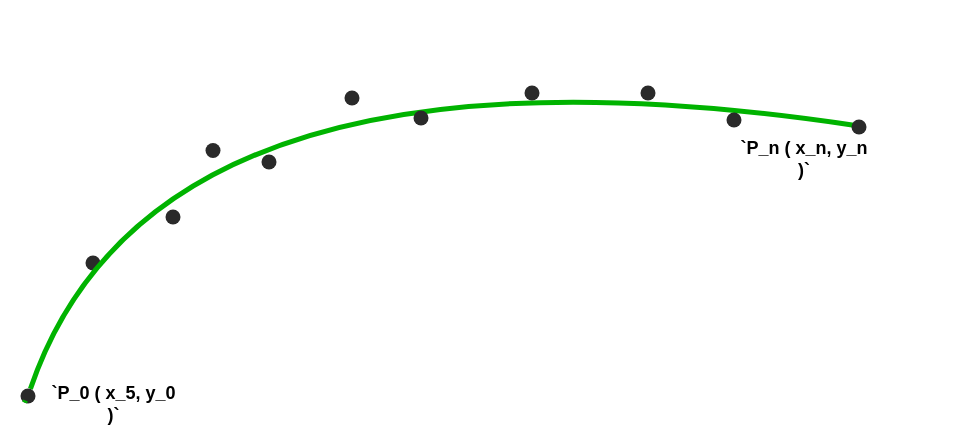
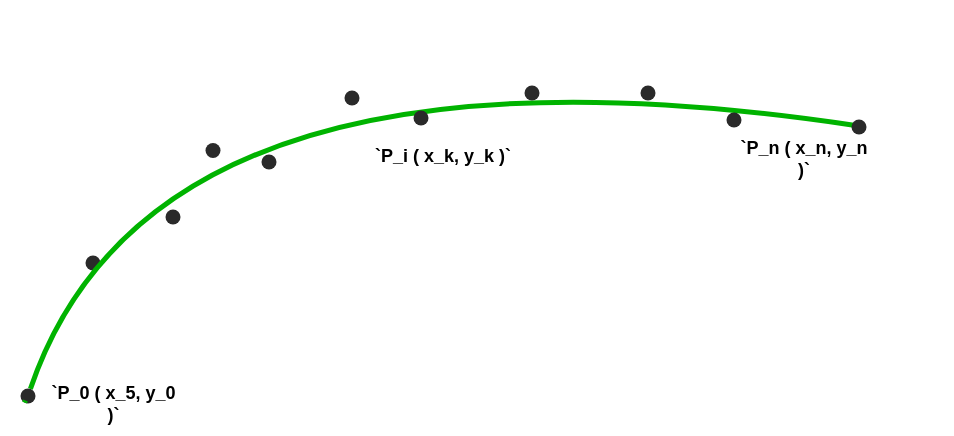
+ <mxCell id="17" value="&lt;font style=&quot;font-size: 18px&quot;&gt;`P_i ( x_k, y_k )`&lt;/font&gt;" style="text;html=1;fillColor=none;align=center;verticalAlign=middle;whiteSpace=wrap;rounded=0;fontColor=#000000;fontSize=14;fontStyle=1" parent="2" vertex="1"><mxGeometry x="330" y="114" width="186" height="44" as="geometry" /></mxCell>
